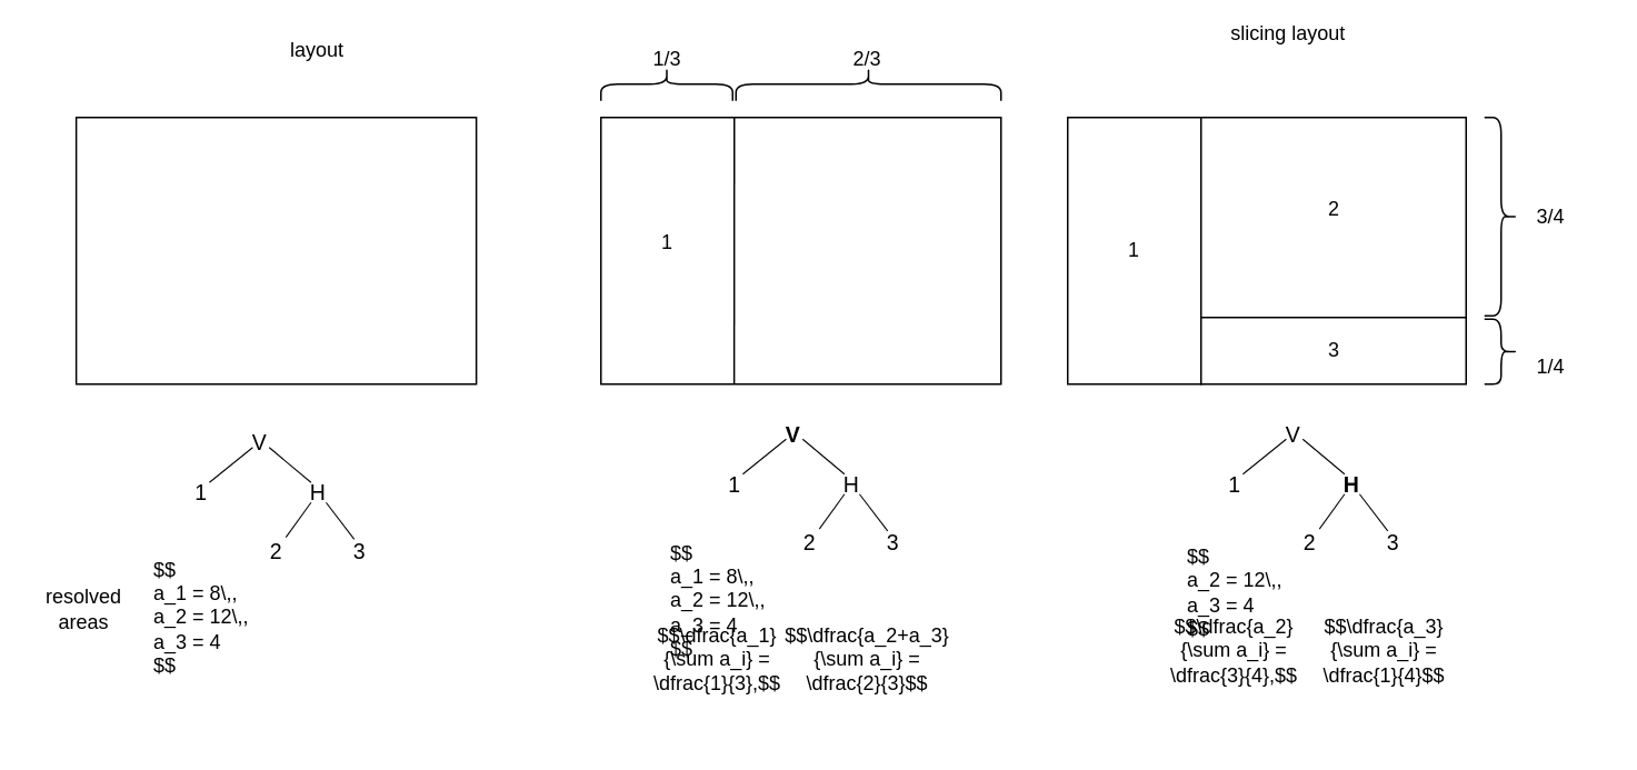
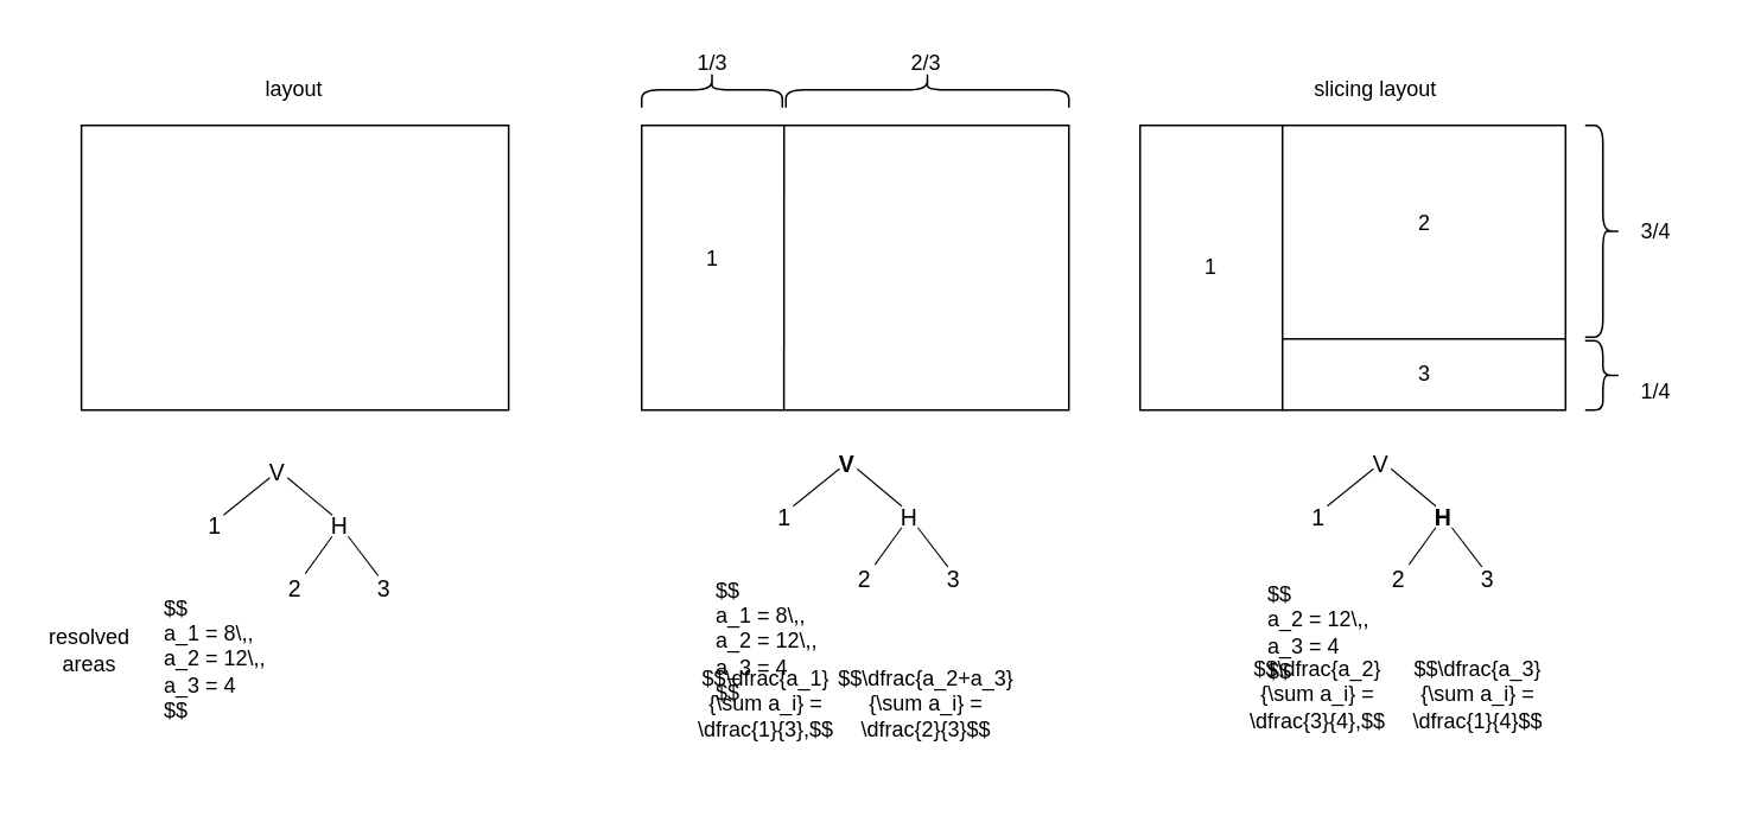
- <mxCell id="65" value="slicing layout" style="text;html=1;strokeColor=none;fillColor=none;align=center;verticalAlign=middle;whiteSpace=wrap;rounded=0;" vertex="1" parent="1"><mxGeometry x="720" y="5" width="105" height="30" as="geometry" /></mxCell>
+ <mxCell id="65" value="slicing layout" style="text;html=1;strokeColor=none;fillColor=none;align=center;verticalAlign=middle;whiteSpace=wrap;rounded=0;" vertex="1" parent="1"><mxGeometry x="720" y="35" width="105" height="30" as="geometry" /></mxCell>
- <mxCell id="64" value="layout" style="text;html=1;strokeColor=none;fillColor=none;align=center;verticalAlign=middle;whiteSpace=wrap;rounded=0;" vertex="1" parent="1"><mxGeometry x="160.25" y="15" width="60" height="30" as="geometry" /></mxCell>
+ <mxCell id="64" value="layout" style="text;html=1;strokeColor=none;fillColor=none;align=center;verticalAlign=middle;whiteSpace=wrap;rounded=0;" vertex="1" parent="1"><mxGeometry x="135.25" y="35" width="60" height="30" as="geometry" /></mxCell>
